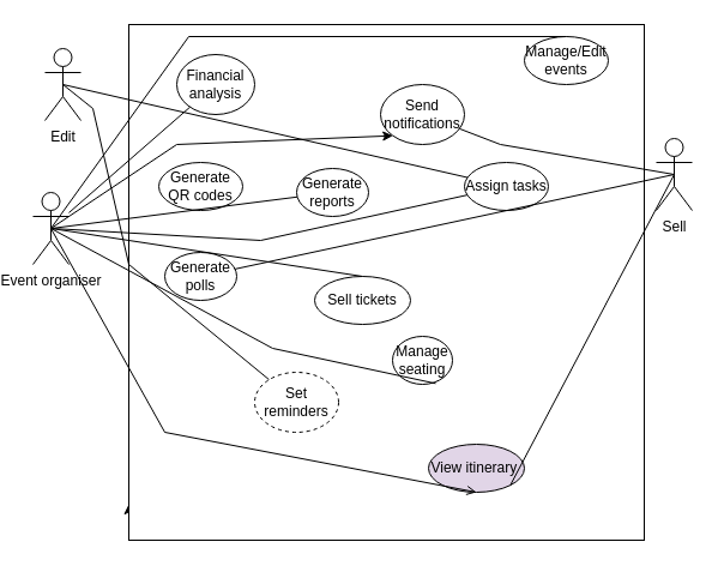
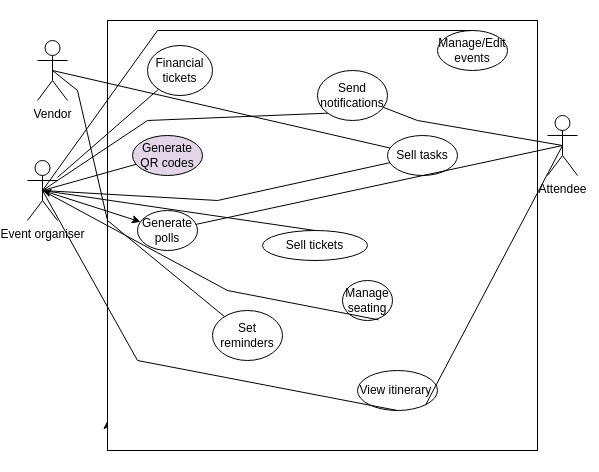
- <mxCell id="8" value="Financial analysis" style="ellipse;whiteSpace=wrap;html=1;" vertex="1" parent="1"><mxGeometry x="140" y="45" width="65" height="50" as="geometry" /></mxCell>
+ <mxCell id="8" value="Financial tickets" style="ellipse;whiteSpace=wrap;html=1;" vertex="1" parent="1"><mxGeometry x="140" y="45" width="65" height="50" as="geometry" /></mxCell>
- <mxCell id="23" value="" style="endArrow=classic;html=1;rounded=0;exitX=0.5;exitY=0.5;exitDx=0;exitDy=0;exitPerimeter=0;entryX=0;entryY=1;entryDx=0;entryDy=0;" edge="1" parent="1" source="3" target="9"><mxGeometry width="50" height="50" relative="1" as="geometry"><mxPoint x="240" y="290" as="sourcePoint" /><mxPoint x="290" y="240" as="targetPoint" /><Array as="points"><mxPoint x="140" y="120" /></Array></mxGeometry></mxCell>
+ <mxCell id="23" value="" style="endArrow=none;html=1;rounded=0;exitX=0.5;exitY=0.5;exitDx=0;exitDy=0;exitPerimeter=0;entryX=0;entryY=1;entryDx=0;entryDy=0;" edge="1" parent="1" source="3" target="9"><mxGeometry width="50" height="50" relative="1" as="geometry"><mxPoint x="240" y="290" as="sourcePoint" /><mxPoint x="290" y="240" as="targetPoint" /><Array as="points"><mxPoint x="140" y="120" /></Array></mxGeometry></mxCell>
- <mxCell id="2" value="Edit&lt;div&gt;&lt;br&gt;&lt;/div&gt;" style="shape=umlActor;verticalLabelPosition=bottom;verticalAlign=top;html=1;outlineConnect=0;" vertex="1" parent="1"><mxGeometry x="30" y="40" width="30" height="60" as="geometry" /></mxCell>
+ <mxCell id="2" value="Vendor&lt;div&gt;&lt;br&gt;&lt;/div&gt;" style="shape=umlActor;verticalLabelPosition=bottom;verticalAlign=top;html=1;outlineConnect=0;" vertex="1" parent="1"><mxGeometry x="30" y="40" width="30" height="60" as="geometry" /></mxCell>
- <mxCell id="13" value="Generate QR codes" style="ellipse;whiteSpace=wrap;html=1;" vertex="1" parent="1"><mxGeometry x="125" y="135" width="70" height="40" as="geometry" /></mxCell>
+ <mxCell id="13" value="Generate QR codes" style="ellipse;whiteSpace=wrap;html=1;fillColor=#e1d5e7;" vertex="1" parent="1"><mxGeometry x="125" y="135" width="70" height="40" as="geometry" /></mxCell>
- <mxCell id="16" value="Assign tasks" style="ellipse;whiteSpace=wrap;html=1;" vertex="1" parent="1"><mxGeometry x="380" y="135" width="70" height="40" as="geometry" /></mxCell>
+ <mxCell id="16" value="Sell tasks" style="ellipse;whiteSpace=wrap;html=1;" vertex="1" parent="1"><mxGeometry x="380" y="135" width="70" height="40" as="geometry" /></mxCell>
- <mxCell id="7" value="Generate reports" style="ellipse;whiteSpace=wrap;html=1;" vertex="1" parent="1"><mxGeometry x="240" y="140" width="60" height="40" as="geometry" /></mxCell>
+ <mxCell id="28" value="" style="endArrow=none;html=1;rounded=0;exitX=0.5;exitY=0.5;exitDx=0;exitDy=0;exitPerimeter=0;" edge="1" parent="1" source="3" target="13"><mxGeometry width="50" height="50" relative="1" as="geometry"><mxPoint x="240" y="290" as="sourcePoint" /><mxPoint x="290" y="240" as="targetPoint" /></mxGeometry></mxCell>
- <mxCell id="31" value="" style="endArrow=none;html=1;rounded=0;exitX=0.5;exitY=0.5;exitDx=0;exitDy=0;exitPerimeter=0;" edge="1" parent="1" source="3" target="7"><mxGeometry width="50" height="50" relative="1" as="geometry"><mxPoint x="240" y="290" as="sourcePoint" /><mxPoint x="290" y="240" as="targetPoint" /></mxGeometry></mxCell>
- <mxCell id="6" value="Sell&lt;div&gt;&lt;br&gt;&lt;/div&gt;" style="shape=umlActor;verticalLabelPosition=bottom;verticalAlign=top;html=1;outlineConnect=0;" vertex="1" parent="1"><mxGeometry x="540" y="115" width="30" height="60" as="geometry" /></mxCell>
+ <mxCell id="6" value="Attendee&lt;div&gt;&lt;br&gt;&lt;/div&gt;" style="shape=umlActor;verticalLabelPosition=bottom;verticalAlign=top;html=1;outlineConnect=0;" vertex="1" parent="1"><mxGeometry x="540" y="115" width="30" height="60" as="geometry" /></mxCell>
+ <mxCell id="24" value="" style="endArrow=classic;startArrow=classic;html=1;rounded=0;exitX=0.5;exitY=0.5;exitDx=0;exitDy=0;exitPerimeter=0;" edge="1" parent="1" source="3" target="10"><mxGeometry width="50" height="50" relative="1" as="geometry"><mxPoint x="240" y="290" as="sourcePoint" /><mxPoint x="290" y="240" as="targetPoint" /></mxGeometry></mxCell>
- <mxCell id="12" value="Sell tickets" style="ellipse;whiteSpace=wrap;html=1;" vertex="1" parent="1"><mxGeometry x="255" y="230" width="80" height="40" as="geometry" /></mxCell>
+ <mxCell id="12" value="Sell tickets" style="ellipse;whiteSpace=wrap;html=1;" vertex="1" parent="1"><mxGeometry x="255" y="230" width="105" height="30" as="geometry" /></mxCell>
- <mxCell id="14" value="Manage seating" style="ellipse;whiteSpace=wrap;html=1;" vertex="1" parent="1"><mxGeometry x="320" y="280" width="50" height="40" as="geometry" /></mxCell>
+ <mxCell id="14" value="Manage seating" style="ellipse;whiteSpace=wrap;html=1;" vertex="1" parent="1"><mxGeometry x="335" y="280" width="50" height="40" as="geometry" /></mxCell>
- <mxCell id="22" value="Set reminders" style="ellipse;whiteSpace=wrap;html=1;dashed=1;" vertex="1" parent="1"><mxGeometry x="205" y="310" width="70" height="50" as="geometry" /></mxCell>
+ <mxCell id="22" value="Set reminders" style="ellipse;whiteSpace=wrap;html=1;" vertex="1" parent="1"><mxGeometry x="205" y="310" width="70" height="50" as="geometry" /></mxCell>
- <mxCell id="11" value="View itinerary&amp;nbsp;" style="ellipse;whiteSpace=wrap;html=1;fillColor=#e1d5e7;" vertex="1" parent="1"><mxGeometry x="350" y="370" width="80" height="40" as="geometry" /></mxCell>
+ <mxCell id="11" value="View itinerary&amp;nbsp;" style="ellipse;whiteSpace=wrap;html=1;" vertex="1" parent="1"><mxGeometry x="350" y="370" width="80" height="40" as="geometry" /></mxCell>
- <mxCell id="25" value="" style="endArrow=open;html=1;rounded=0;exitX=0.5;exitY=0.5;exitDx=0;exitDy=0;exitPerimeter=0;entryX=0.5;entryY=1;entryDx=0;entryDy=0;" edge="1" parent="1" source="3" target="11"><mxGeometry width="50" height="50" relative="1" as="geometry"><mxPoint x="240" y="290" as="sourcePoint" /><mxPoint x="290" y="240" as="targetPoint" /><Array as="points"><mxPoint x="130" y="360" /></Array></mxGeometry></mxCell>
+ <mxCell id="25" value="" style="endArrow=none;html=1;rounded=0;exitX=0.5;exitY=0.5;exitDx=0;exitDy=0;exitPerimeter=0;entryX=0.5;entryY=1;entryDx=0;entryDy=0;" edge="1" parent="1" source="3" target="11"><mxGeometry width="50" height="50" relative="1" as="geometry"><mxPoint x="240" y="290" as="sourcePoint" /><mxPoint x="290" y="240" as="targetPoint" /><Array as="points"><mxPoint x="130" y="360" /></Array></mxGeometry></mxCell>
